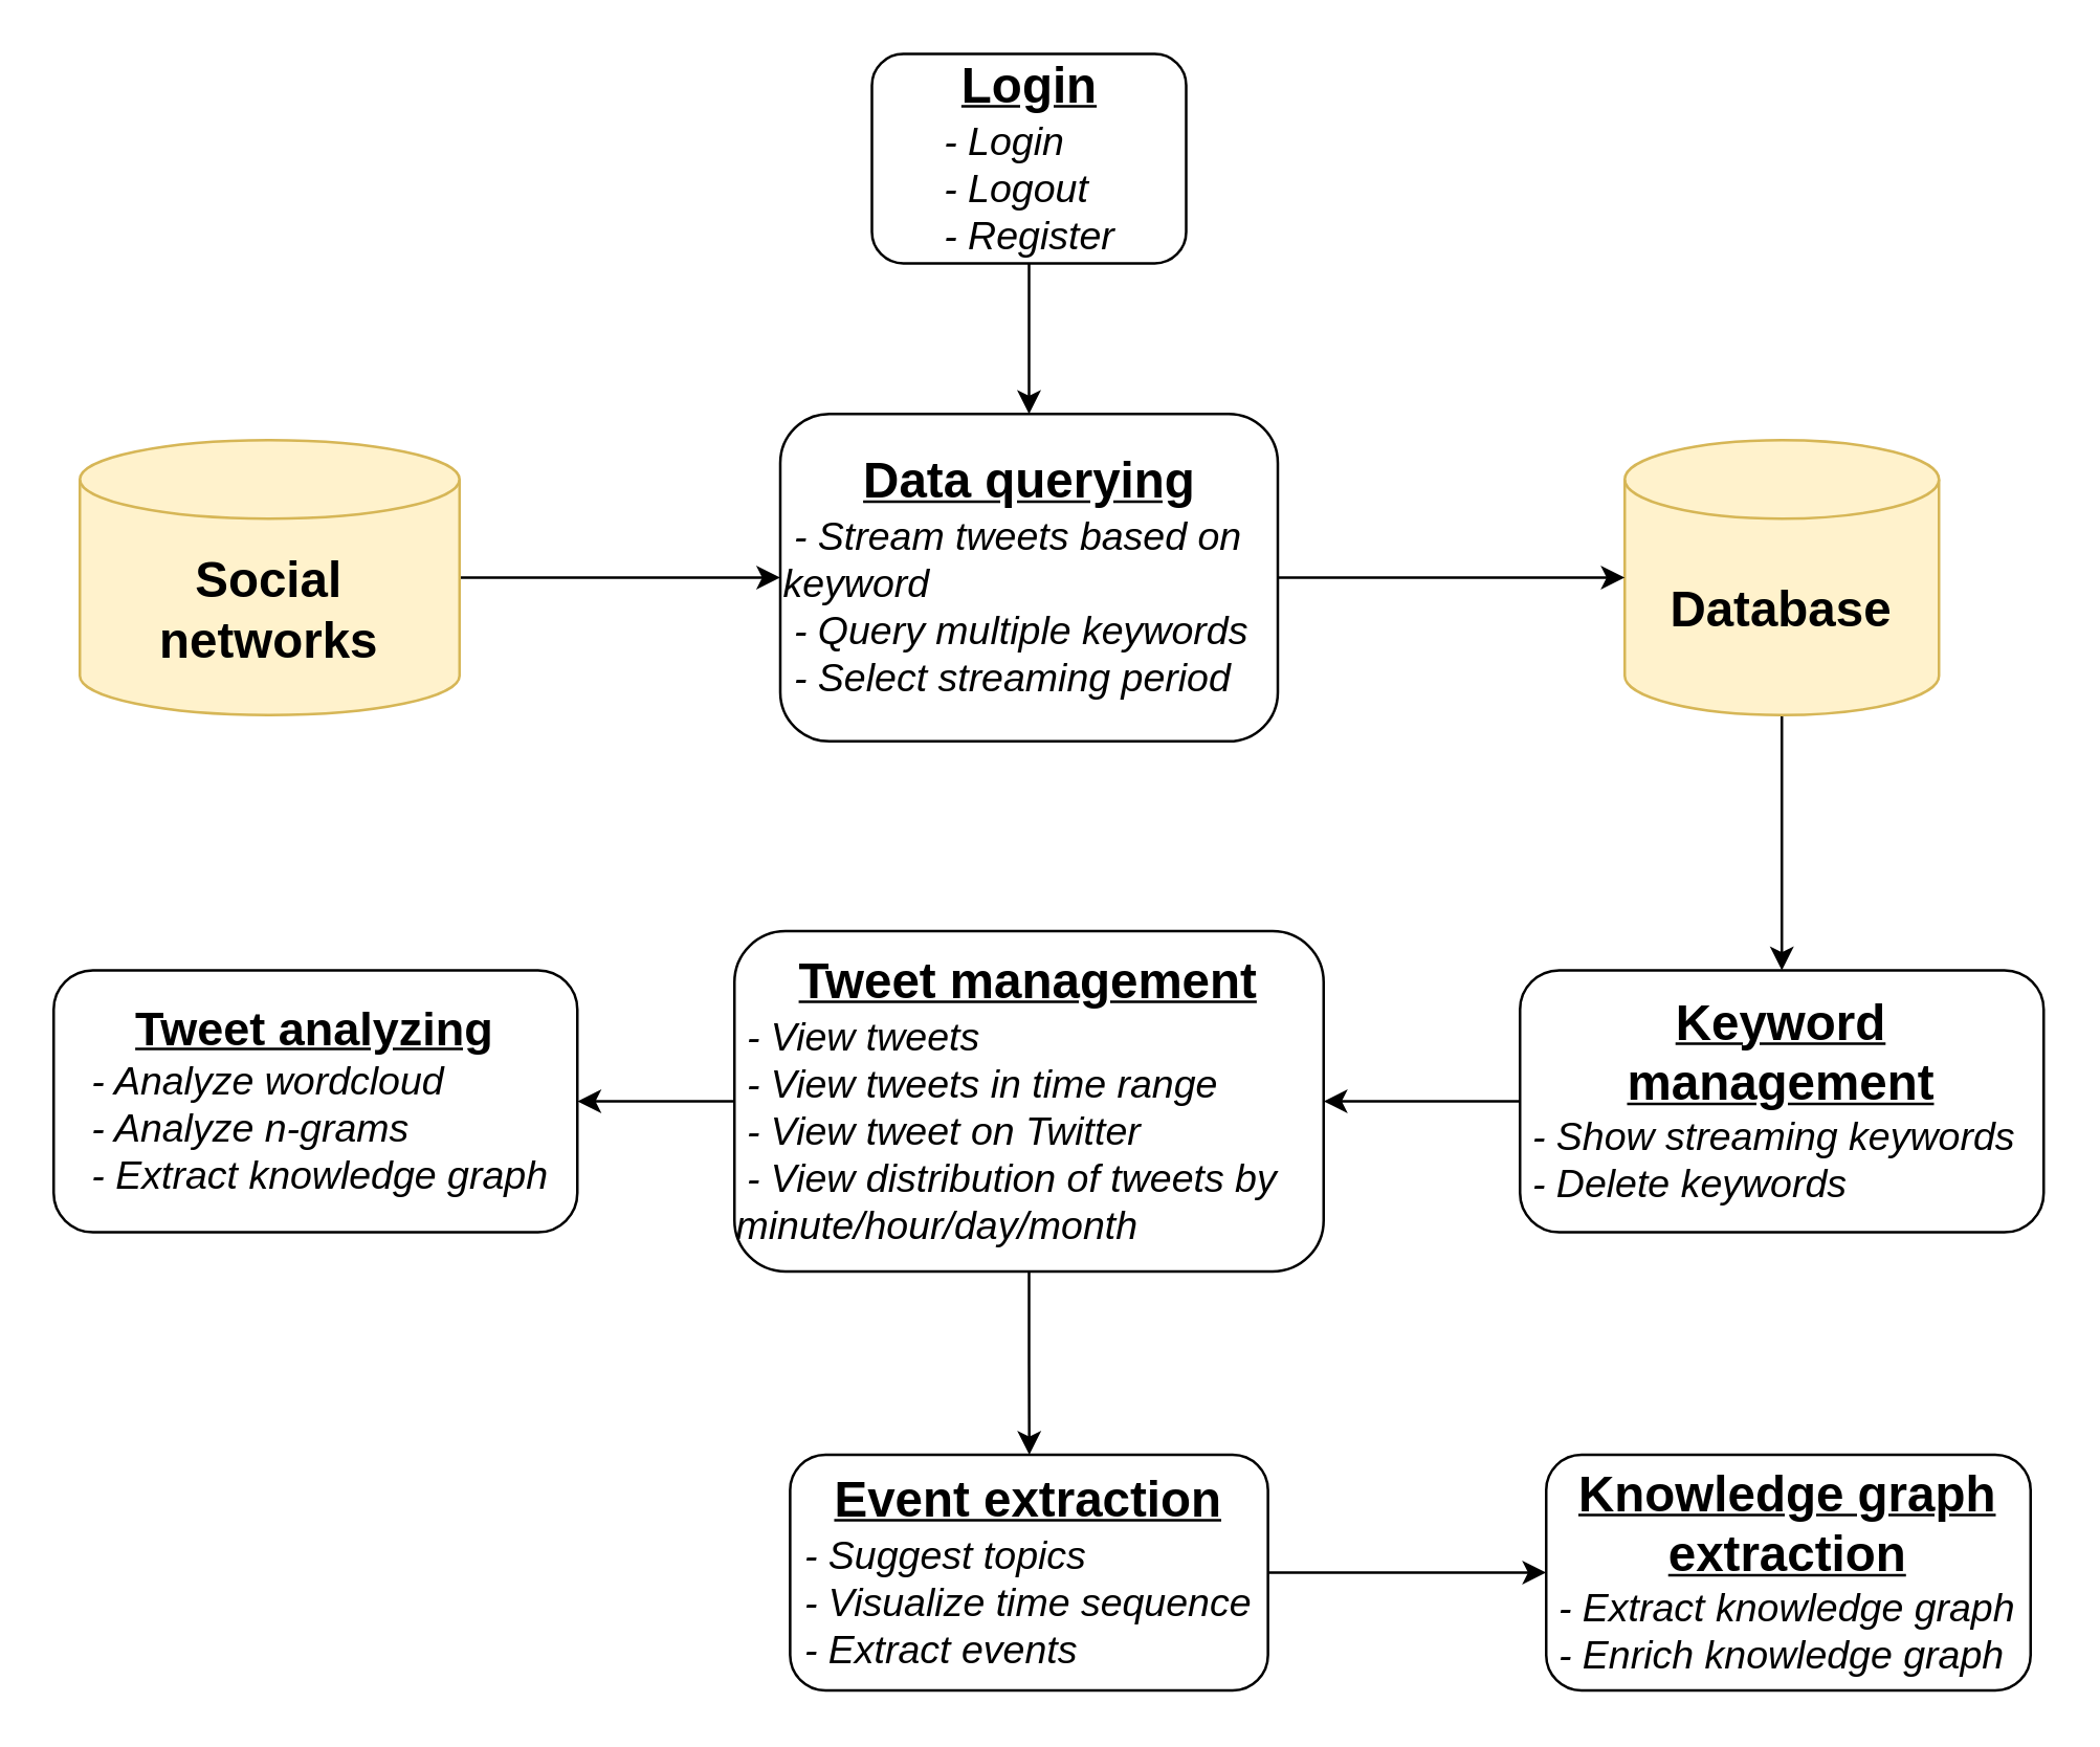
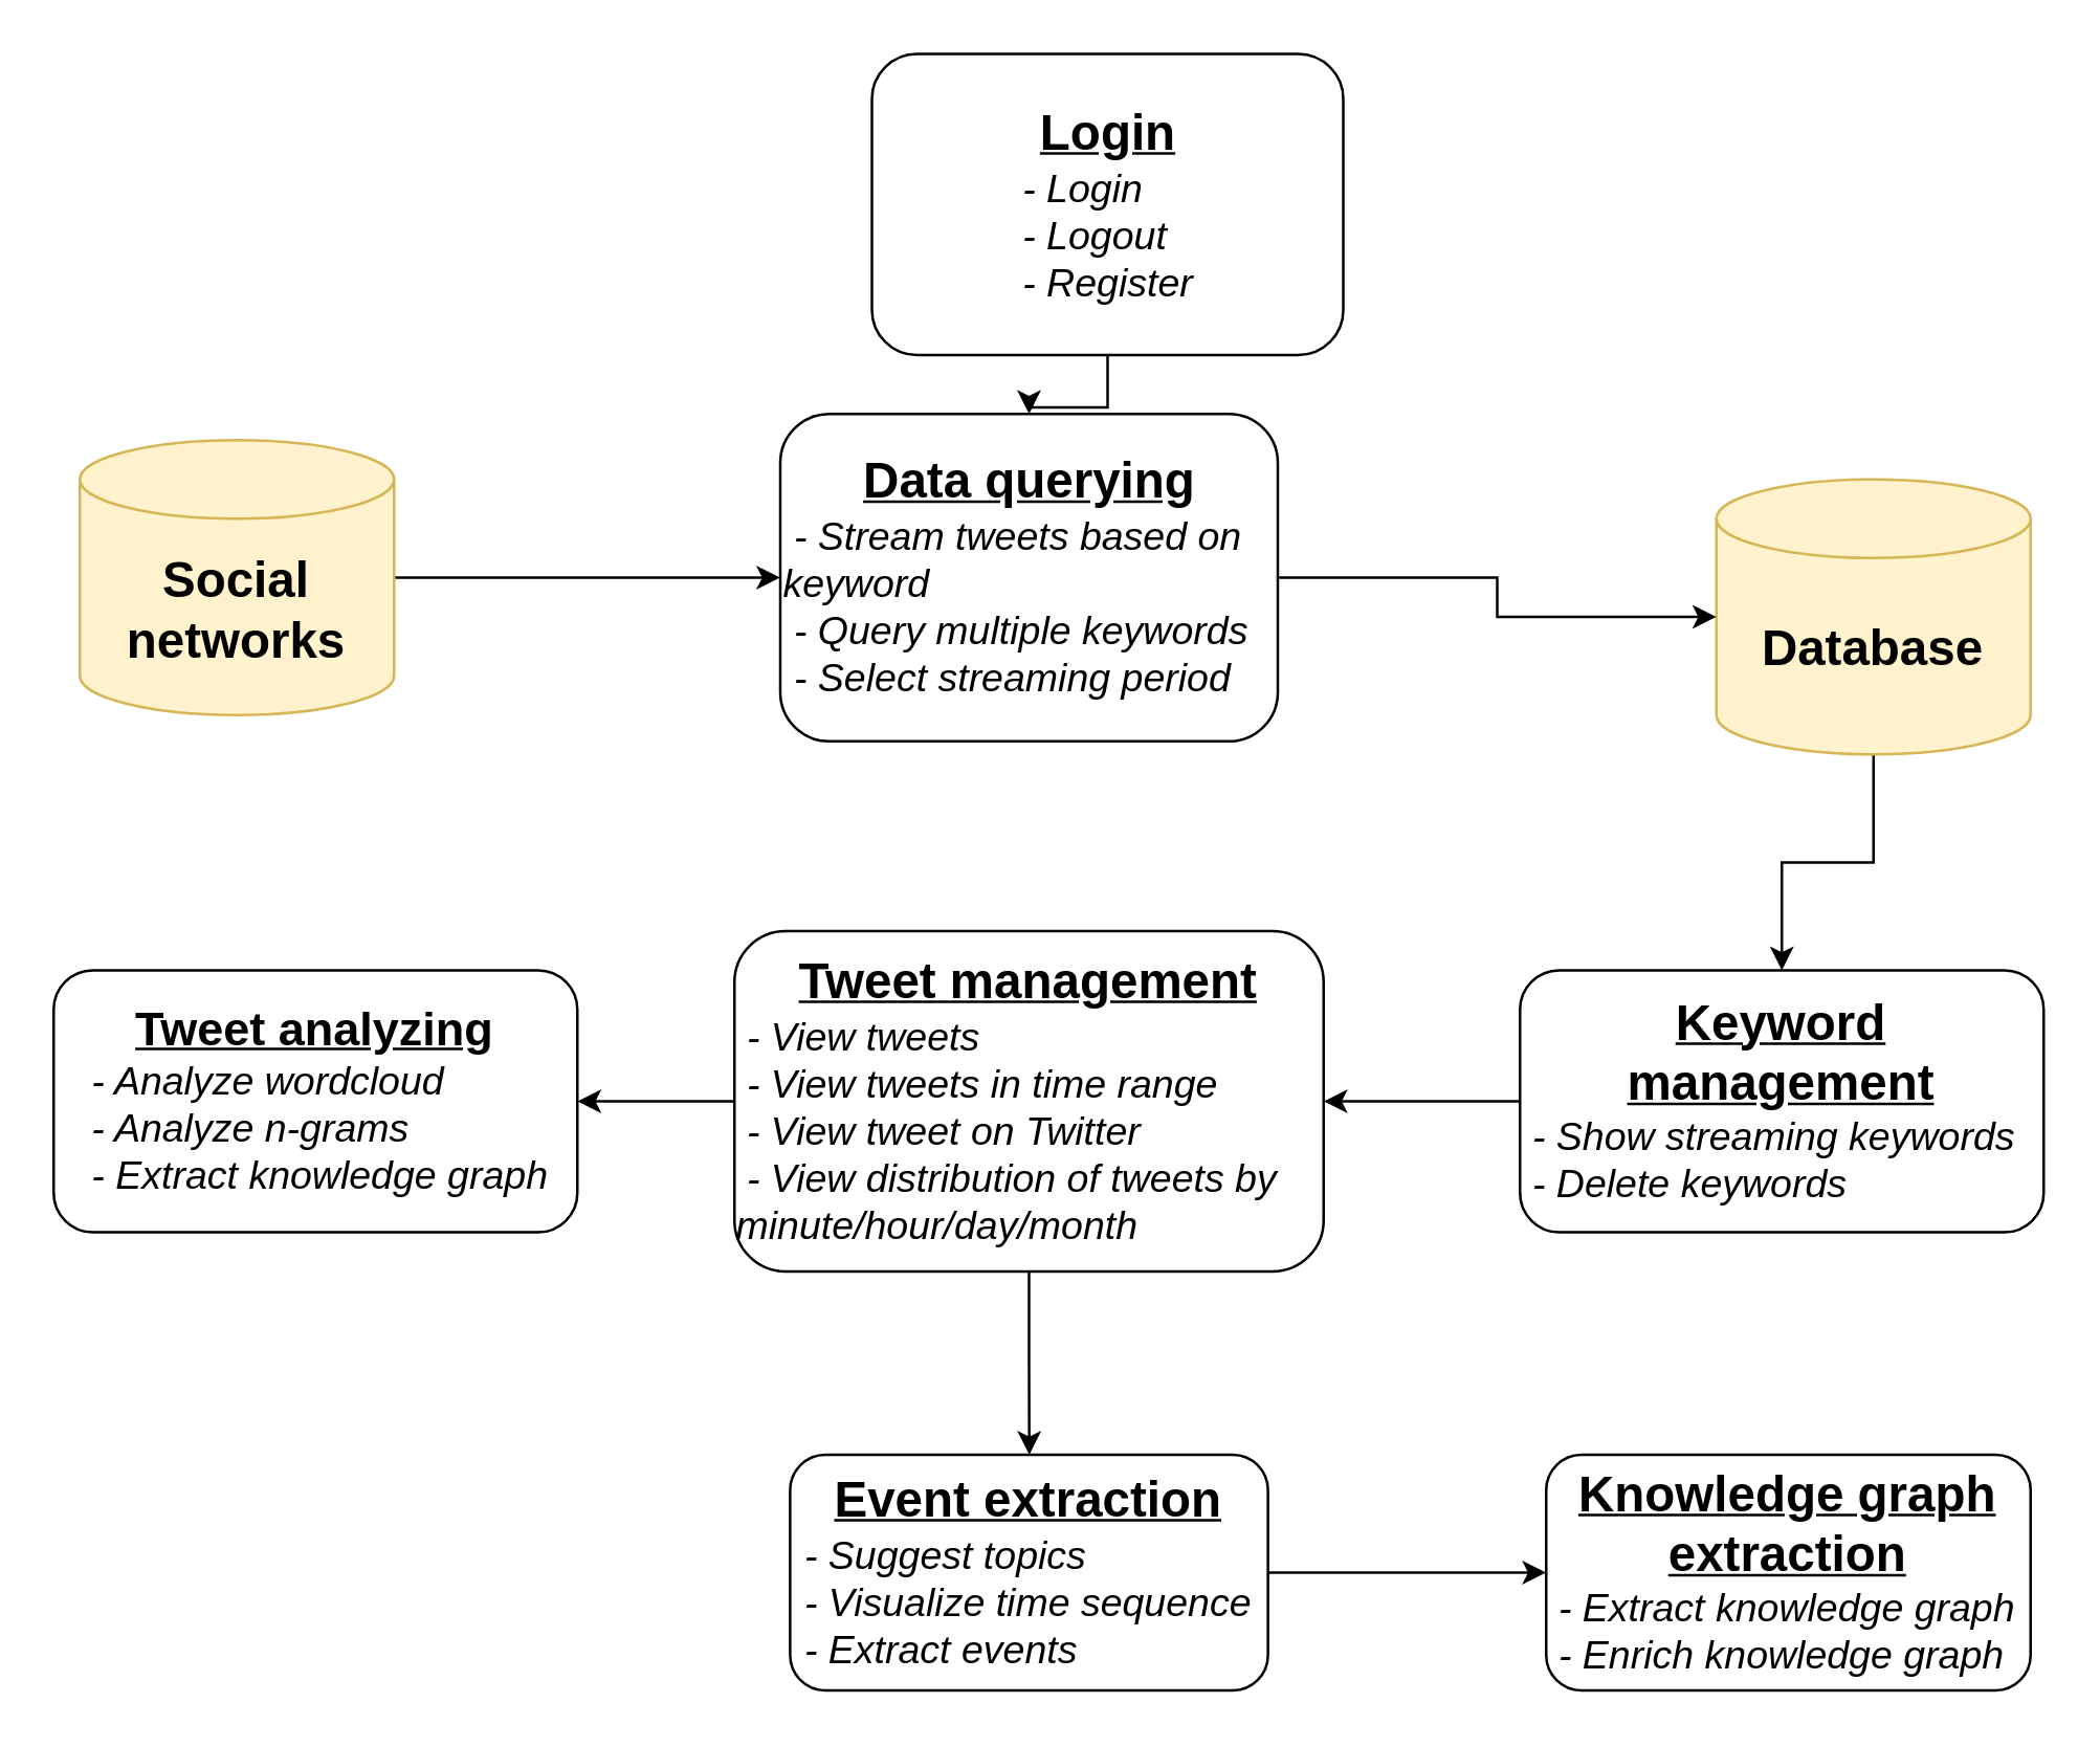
- <mxCell id="3" value="&lt;font style=&quot;font-size: 19px&quot;&gt;&lt;b&gt;&lt;u&gt;Login&lt;/u&gt;&lt;/b&gt;&lt;/font&gt;&lt;br&gt;&lt;div style=&quot;text-align: left&quot;&gt;&lt;span&gt;&lt;i&gt;- Login&lt;/i&gt;&lt;/span&gt;&lt;/div&gt;&lt;div style=&quot;text-align: left&quot;&gt;&lt;span&gt;&lt;i&gt;- Logout&lt;/i&gt;&lt;/span&gt;&lt;/div&gt;&lt;div style=&quot;text-align: left&quot;&gt;&lt;span&gt;&lt;i&gt;- Register&lt;/i&gt;&lt;/span&gt;&lt;/div&gt;" style="rounded=1;whiteSpace=wrap;html=1;glass=0;fontSize=15;align=center;" parent="1" vertex="1"><mxGeometry x="332.5" y="20" width="120" height="80" as="geometry" /></mxCell>
+ <mxCell id="3" value="&lt;font style=&quot;font-size: 19px&quot;&gt;&lt;b&gt;&lt;u&gt;Login&lt;/u&gt;&lt;/b&gt;&lt;/font&gt;&lt;br&gt;&lt;div style=&quot;text-align: left&quot;&gt;&lt;span&gt;&lt;i&gt;- Login&lt;/i&gt;&lt;/span&gt;&lt;/div&gt;&lt;div style=&quot;text-align: left&quot;&gt;&lt;span&gt;&lt;i&gt;- Logout&lt;/i&gt;&lt;/span&gt;&lt;/div&gt;&lt;div style=&quot;text-align: left&quot;&gt;&lt;span&gt;&lt;i&gt;- Register&lt;/i&gt;&lt;/span&gt;&lt;/div&gt;" style="rounded=1;whiteSpace=wrap;html=1;glass=0;fontSize=15;align=center;" parent="1" vertex="1"><mxGeometry x="332.5" y="20" width="180" height="115" as="geometry" /></mxCell>
- <mxCell id="9" value="&lt;b&gt;Social networks&lt;/b&gt;" style="shape=cylinder3;whiteSpace=wrap;html=1;boundedLbl=1;backgroundOutline=1;size=15;glass=0;fontSize=19;align=center;fillColor=#fff2cc;strokeColor=#d6b656;" parent="1" vertex="1"><mxGeometry x="30" y="167.5" width="145" height="105" as="geometry" /></mxCell>
+ <mxCell id="9" value="&lt;b&gt;Social networks&lt;/b&gt;" style="shape=cylinder3;whiteSpace=wrap;html=1;boundedLbl=1;backgroundOutline=1;size=15;glass=0;fontSize=19;align=center;fillColor=#fff2cc;strokeColor=#d6b656;" parent="1" vertex="1"><mxGeometry x="30" y="167.5" width="120" height="105" as="geometry" /></mxCell>
- <mxCell id="5" value="&lt;b&gt;Database&lt;/b&gt;" style="shape=cylinder3;whiteSpace=wrap;html=1;boundedLbl=1;backgroundOutline=1;size=15;glass=0;fontSize=19;align=center;fillColor=#fff2cc;strokeColor=#d6b656;" parent="1" vertex="1"><mxGeometry x="620" y="167.5" width="120" height="105" as="geometry" /></mxCell>
+ <mxCell id="5" value="&lt;b&gt;Database&lt;/b&gt;" style="shape=cylinder3;whiteSpace=wrap;html=1;boundedLbl=1;backgroundOutline=1;size=15;glass=0;fontSize=19;align=center;fillColor=#fff2cc;strokeColor=#d6b656;" parent="1" vertex="1"><mxGeometry x="655" y="182.5" width="120" height="105" as="geometry" /></mxCell>
